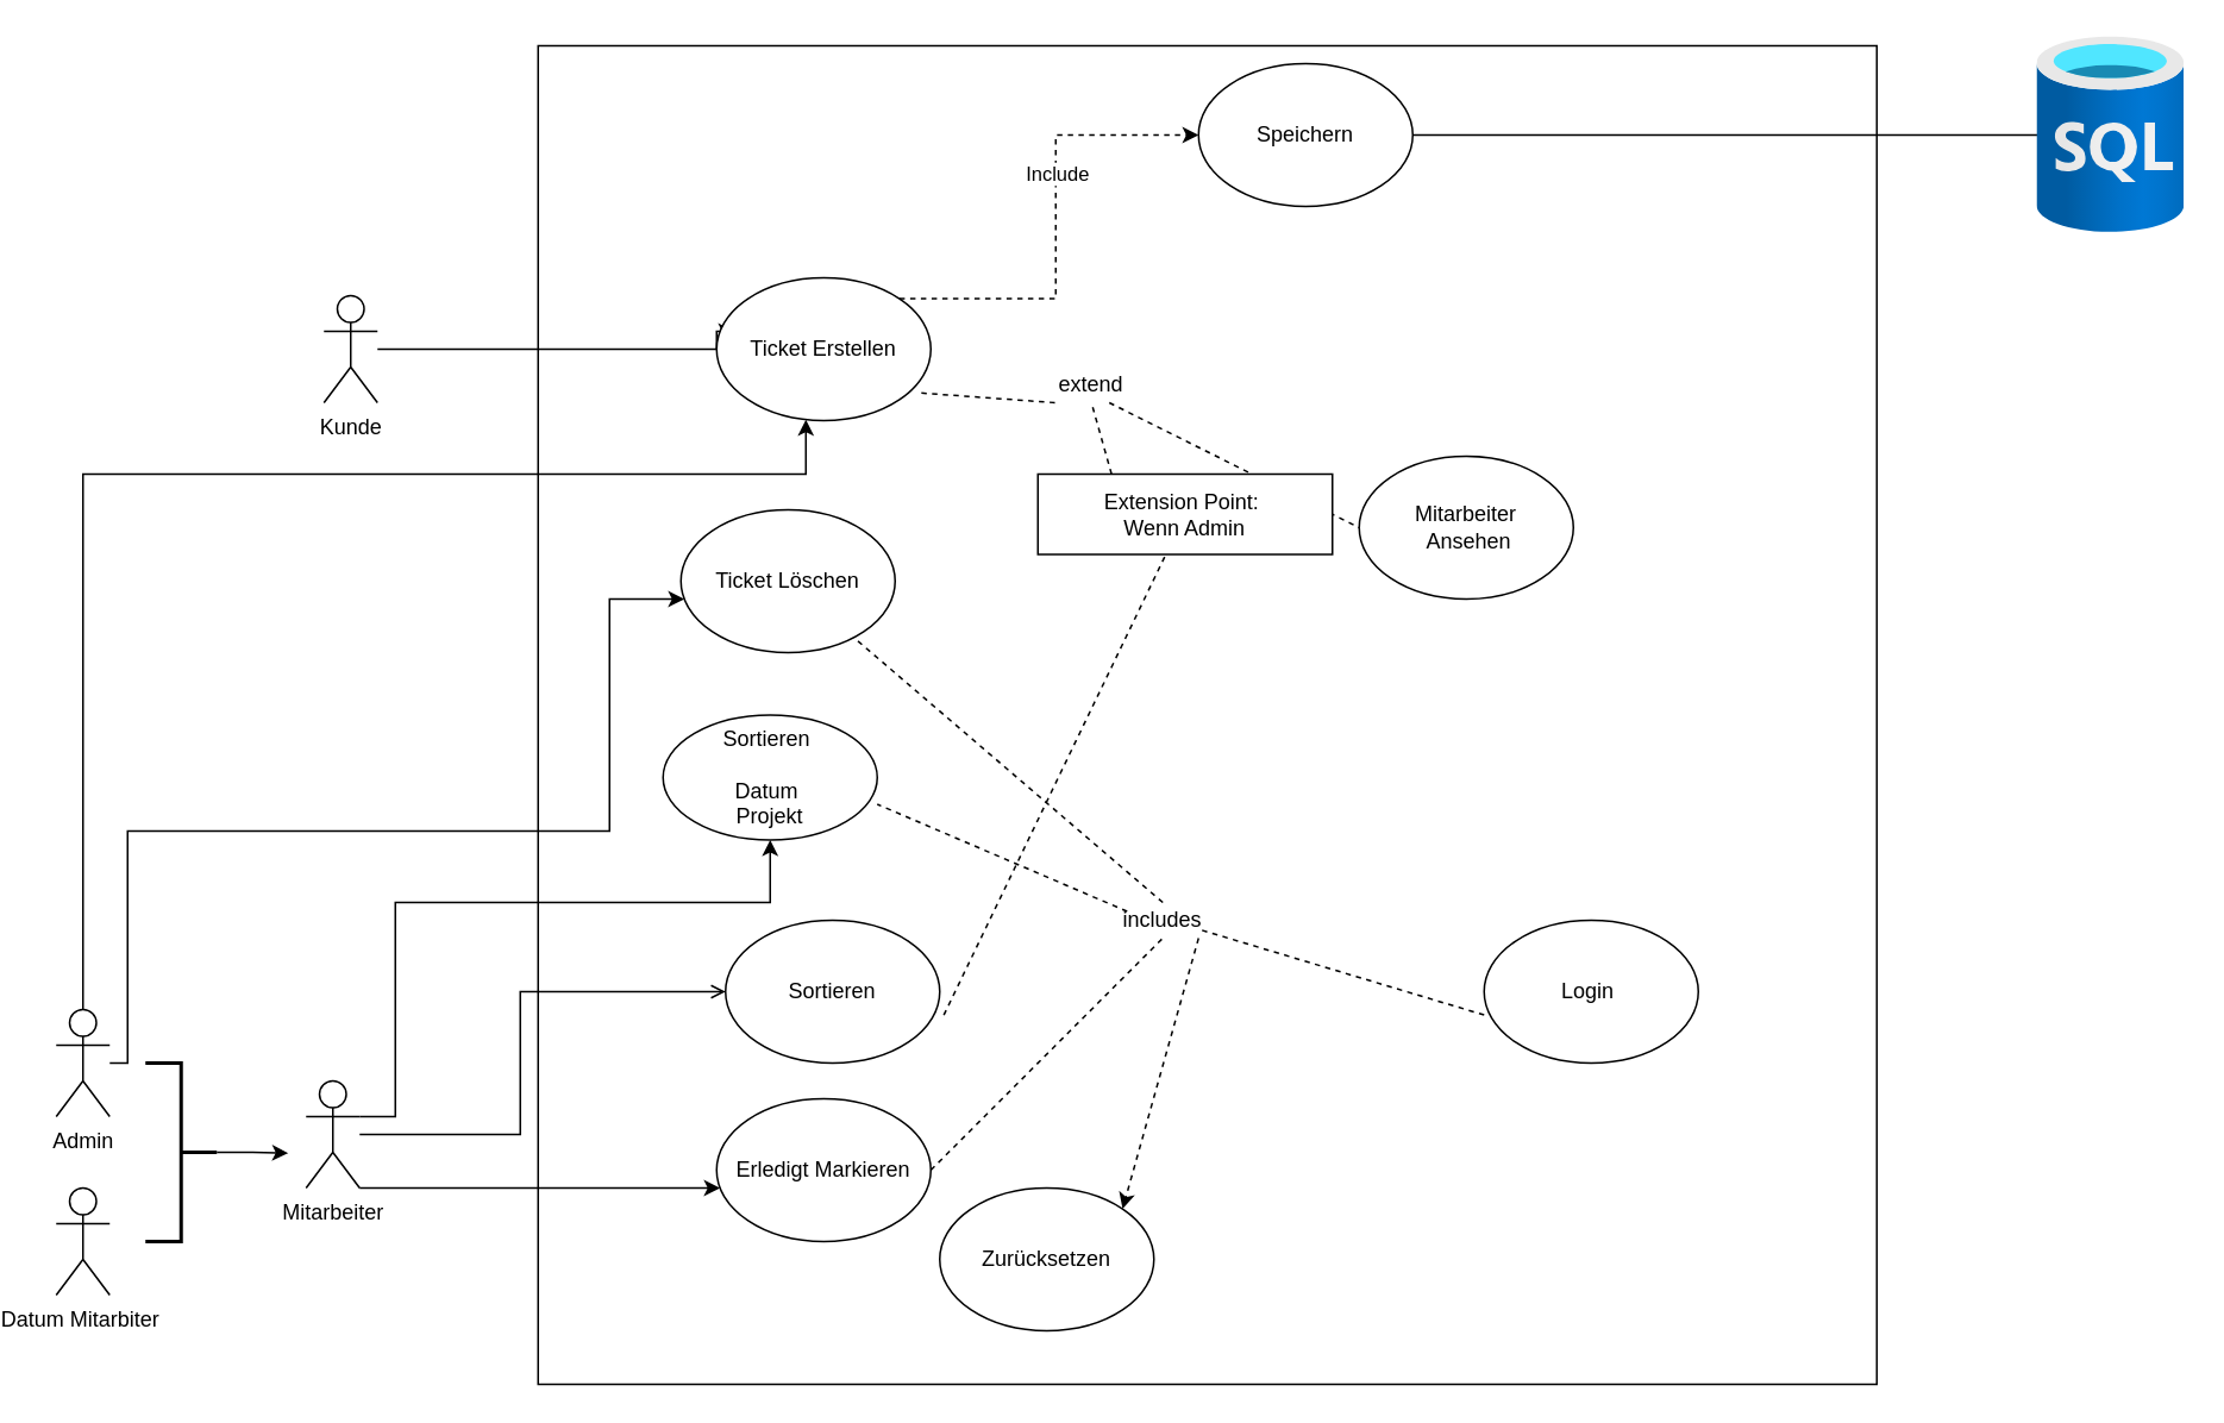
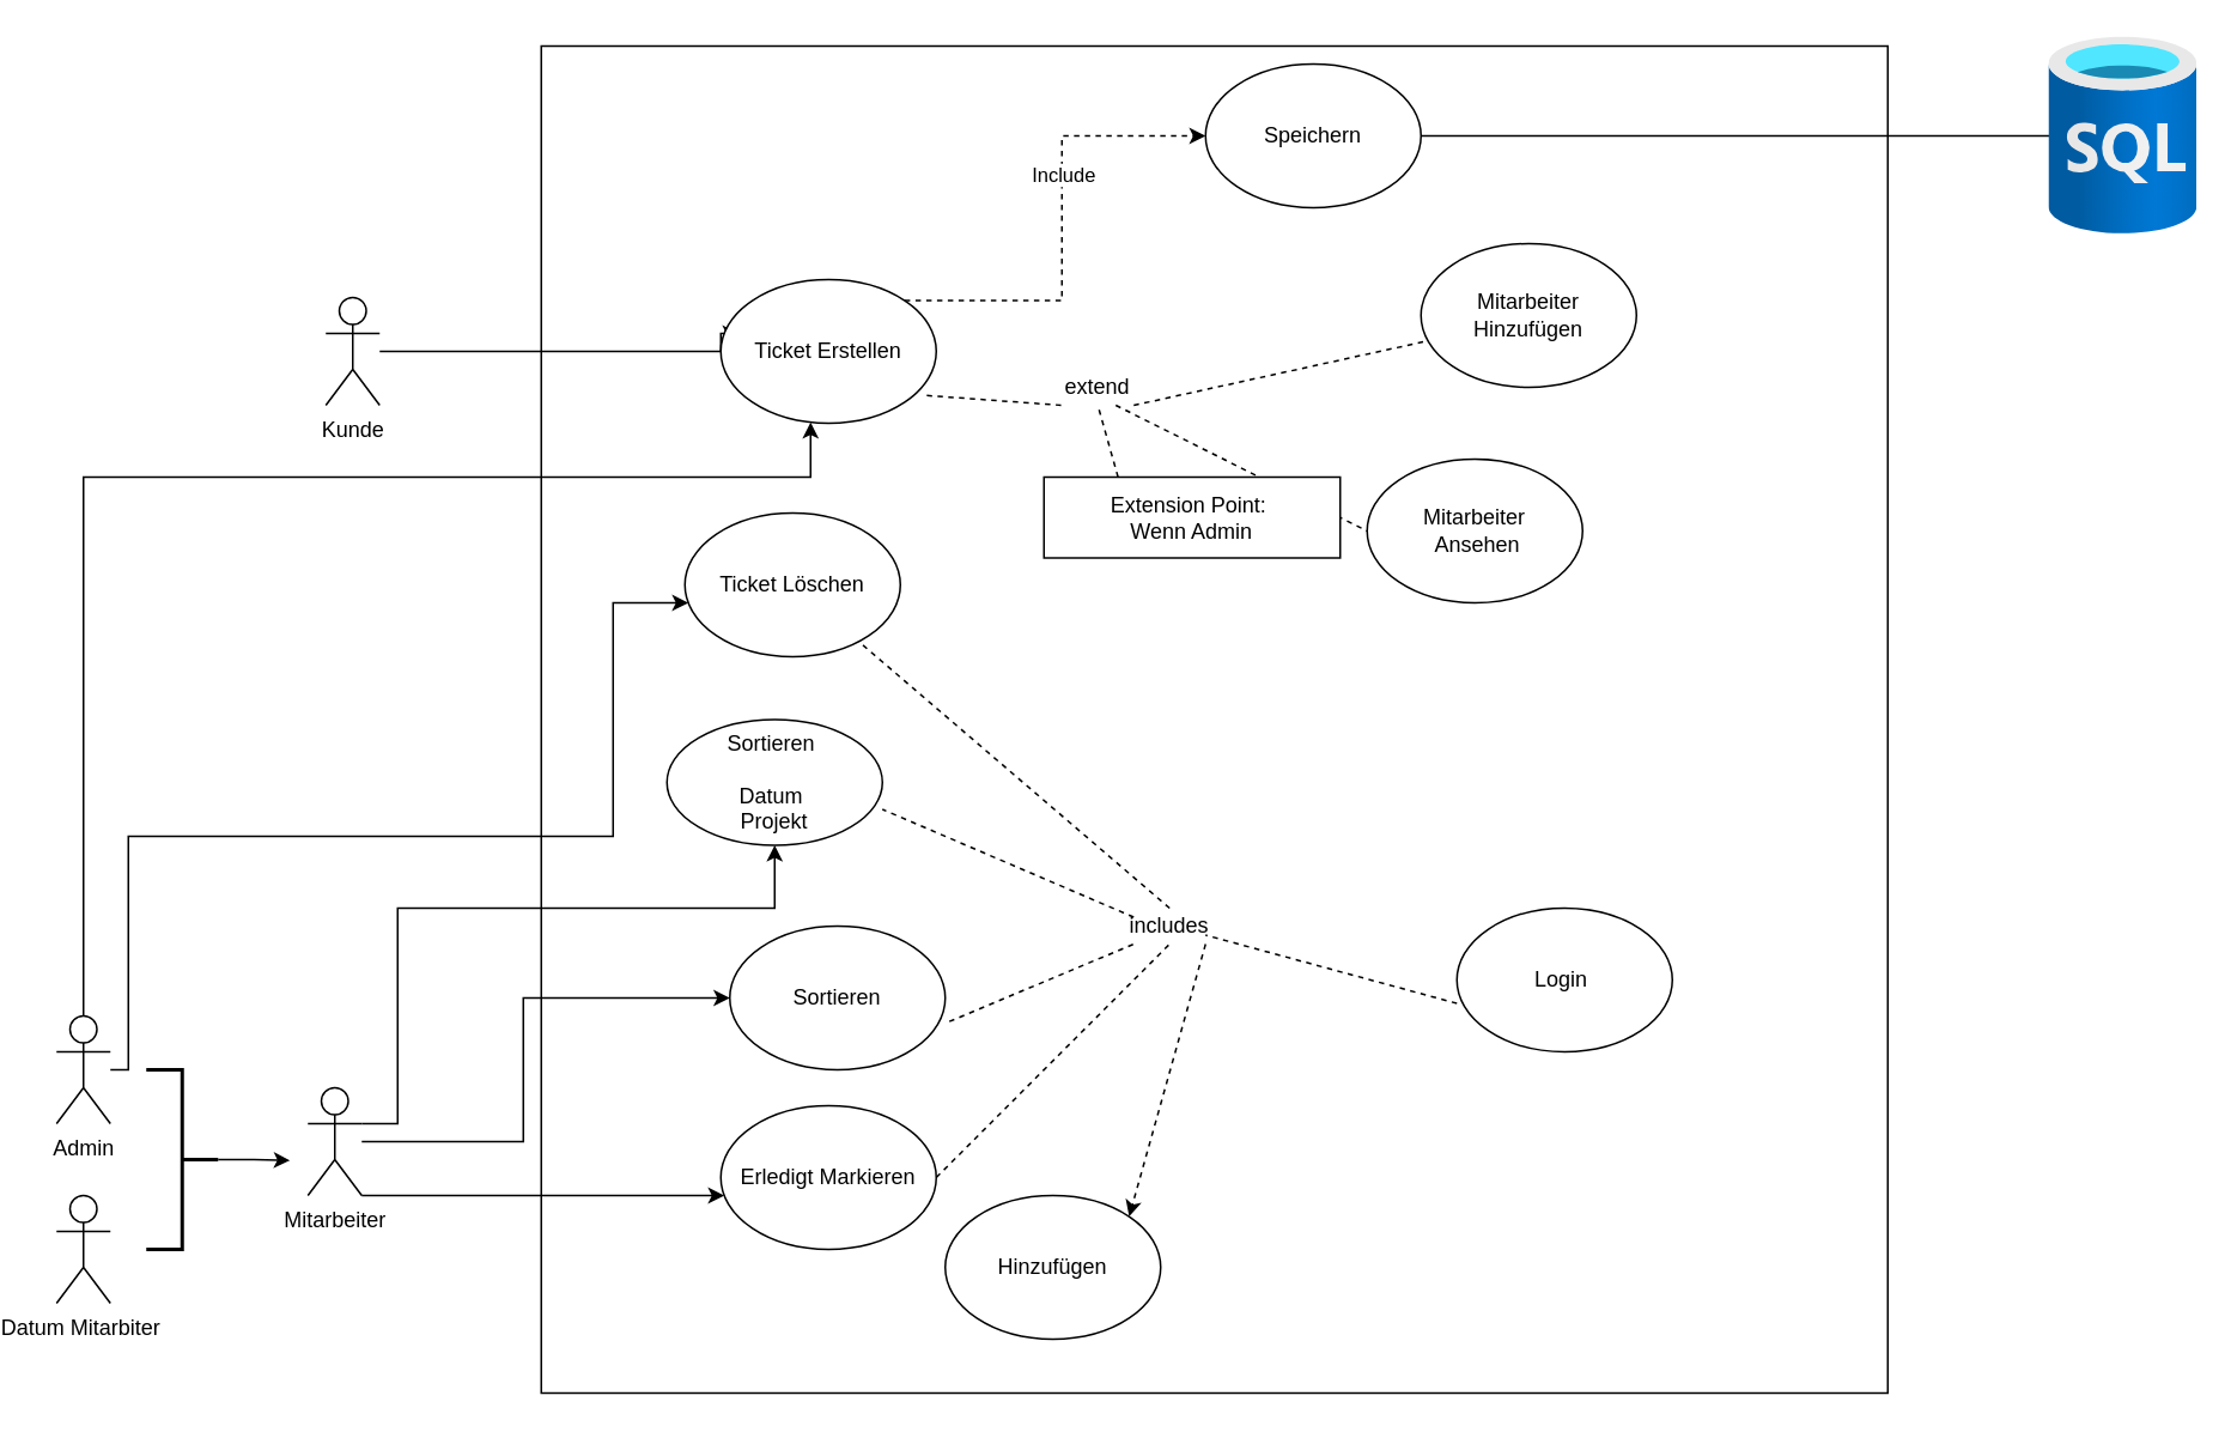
+ <mxCell id="30" value="Mitarbeiter Hinzufügen" style="ellipse;whiteSpace=wrap;html=1;" parent="1" vertex="1"><mxGeometry x="780" y="135" width="120" height="80" as="geometry" /></mxCell>
+ <mxCell id="31" value="" style="endArrow=none;dashed=1;html=1;entryX=0.015;entryY=0.682;entryDx=0;entryDy=0;entryPerimeter=0;exitX=1;exitY=1;exitDx=0;exitDy=0;" parent="1" source="32" target="30" edge="1"><mxGeometry width="50" height="50" relative="1" as="geometry"><mxPoint x="500" y="635" as="sourcePoint" /><mxPoint x="550" y="585" as="targetPoint" /></mxGeometry></mxCell>
- <mxCell id="16" value="" style="endArrow=none;dashed=1;html=1;exitX=1.019;exitY=0.664;exitDx=0;exitDy=0;exitPerimeter=0;" parent="1" source="10" target="37" edge="1"><mxGeometry width="50" height="50" relative="1" as="geometry"><mxPoint x="520" y="385" as="sourcePoint" /><mxPoint x="570" y="335" as="targetPoint" /></mxGeometry></mxCell>
+ <mxCell id="16" value="" style="endArrow=none;dashed=1;html=1;exitX=1.019;exitY=0.664;exitDx=0;exitDy=0;entryX=0;entryY=1;entryDx=0;entryDy=0;exitPerimeter=0;" parent="1" source="10" target="15" edge="1"><mxGeometry width="50" height="50" relative="1" as="geometry"><mxPoint x="520" y="385" as="sourcePoint" /><mxPoint x="570" y="335" as="targetPoint" /></mxGeometry></mxCell>
- <mxCell id="23" style="edgeStyle=orthogonalEdgeStyle;rounded=0;orthogonalLoop=1;jettySize=auto;html=1;endArrow=open;" parent="1" source="25" target="10" edge="1"><mxGeometry relative="1" as="geometry"><Array as="points"><mxPoint x="280" y="635" /><mxPoint x="280" y="555" /></Array></mxGeometry></mxCell>
+ <mxCell id="23" style="edgeStyle=orthogonalEdgeStyle;rounded=0;orthogonalLoop=1;jettySize=auto;html=1;" parent="1" source="25" target="10" edge="1"><mxGeometry relative="1" as="geometry"><Array as="points"><mxPoint x="280" y="635" /><mxPoint x="280" y="555" /></Array></mxGeometry></mxCell>
- <mxCell id="14" value="Login&amp;nbsp;" style="ellipse;whiteSpace=wrap;html=1;" parent="1" vertex="1"><mxGeometry x="820" y="515" width="120" height="80" as="geometry" /></mxCell>
+ <mxCell id="14" value="Login&amp;nbsp;" style="ellipse;whiteSpace=wrap;html=1;" parent="1" vertex="1"><mxGeometry x="800" y="505" width="120" height="80" as="geometry" /></mxCell>
- <mxCell id="34" value="Zurücksetzen" style="ellipse;whiteSpace=wrap;html=1;" parent="1" vertex="1"><mxGeometry x="515" y="665" width="120" height="80" as="geometry" /></mxCell>
+ <mxCell id="34" value="Hinzufügen" style="ellipse;whiteSpace=wrap;html=1;" parent="1" vertex="1"><mxGeometry x="515" y="665" width="120" height="80" as="geometry" /></mxCell>
